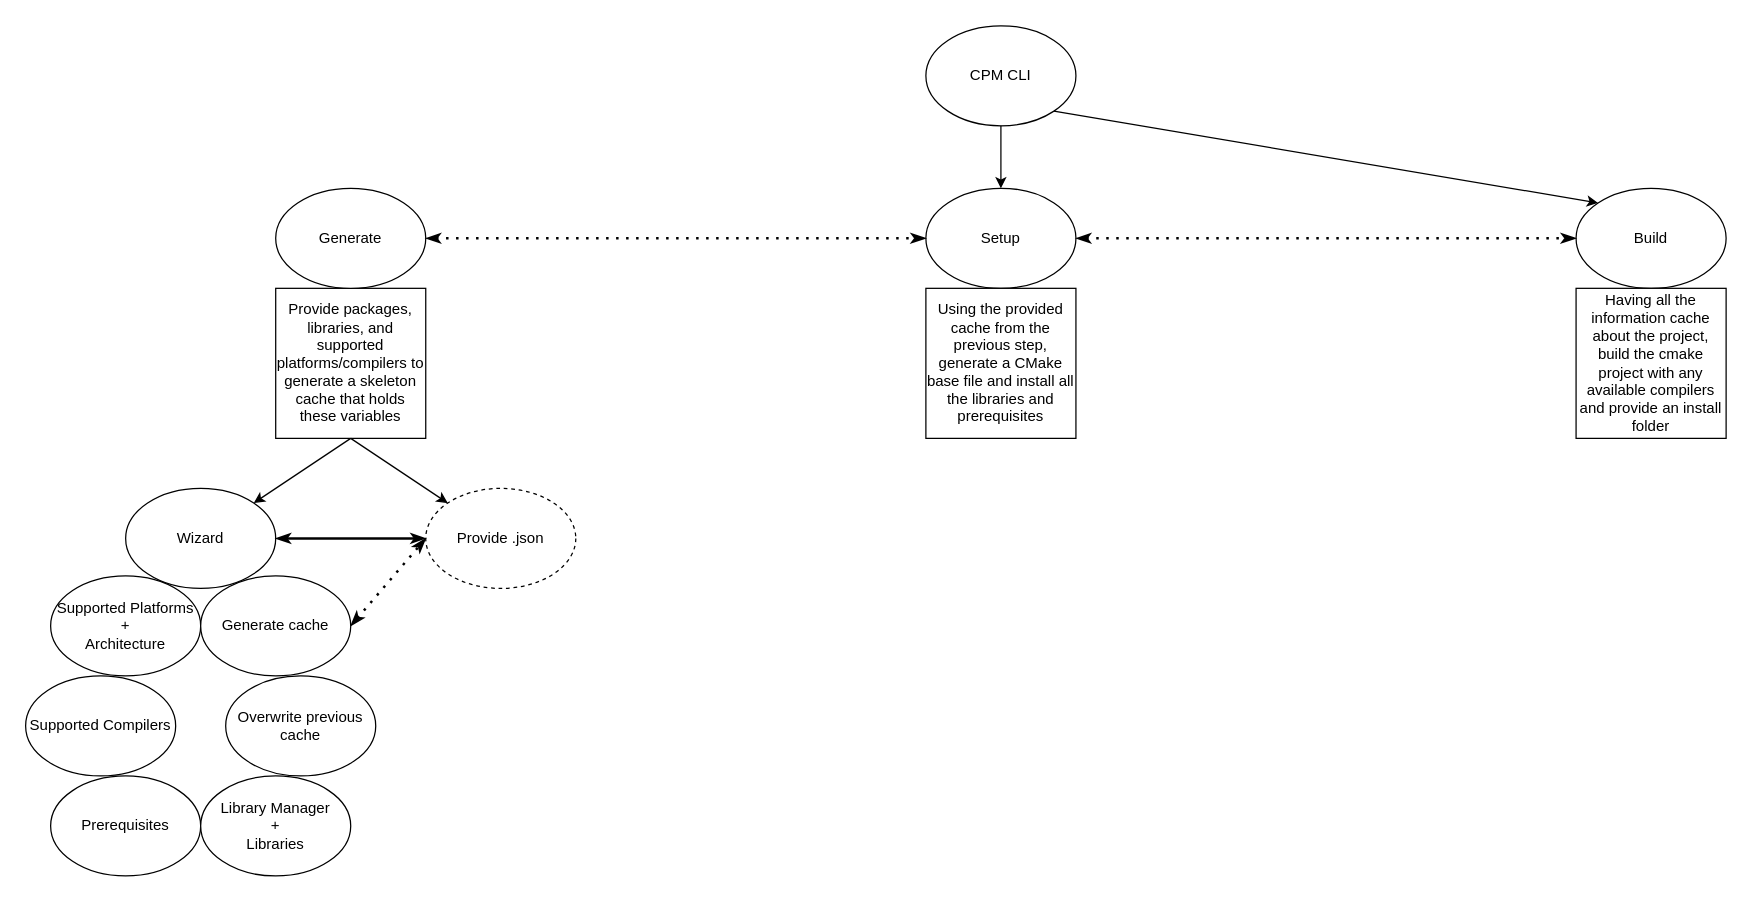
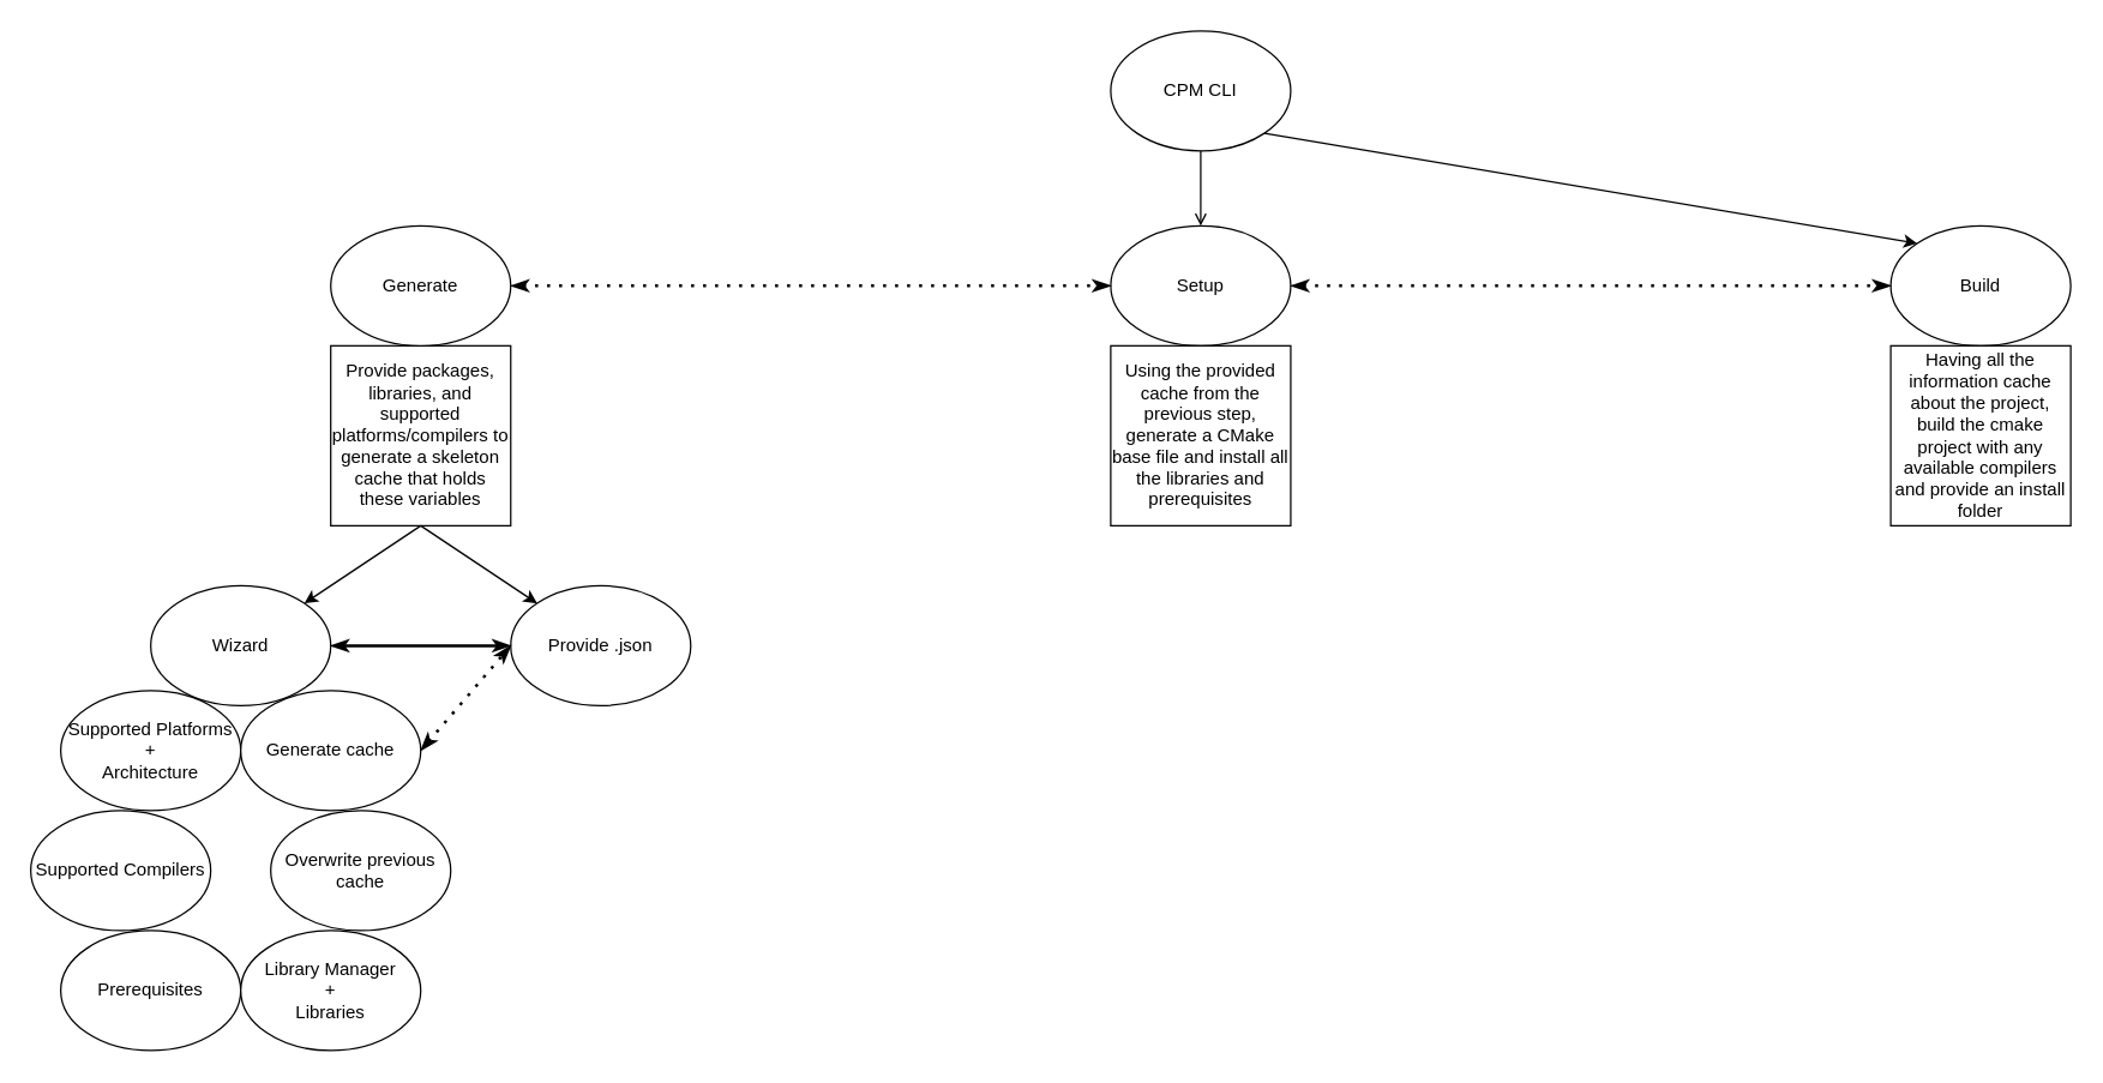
- <mxCell id="9" value="" style="endArrow=classic;html=1;rounded=0;exitX=0.5;exitY=1;exitDx=0;exitDy=0;entryX=0.5;entryY=0;entryDx=0;entryDy=0;" parent="1" source="2" target="3" edge="1"><mxGeometry width="50" height="50" relative="1" as="geometry"><mxPoint x="768" y="98" as="sourcePoint" /><mxPoint x="692" y="172" as="targetPoint" /></mxGeometry></mxCell>
+ <mxCell id="9" value="" style="endArrow=open;html=1;rounded=0;exitX=0.5;exitY=1;exitDx=0;exitDy=0;entryX=0.5;entryY=0;entryDx=0;entryDy=0;" parent="1" source="2" target="3" edge="1"><mxGeometry width="50" height="50" relative="1" as="geometry"><mxPoint x="768" y="98" as="sourcePoint" /><mxPoint x="692" y="172" as="targetPoint" /></mxGeometry></mxCell>
- <mxCell id="14" value="Provide .json" style="ellipse;whiteSpace=wrap;html=1;dashed=1;" parent="1" vertex="1"><mxGeometry x="340" y="390" width="120" height="80" as="geometry" /></mxCell>
+ <mxCell id="14" value="Provide .json" style="ellipse;whiteSpace=wrap;html=1;" parent="1" vertex="1"><mxGeometry x="340" y="390" width="120" height="80" as="geometry" /></mxCell>
